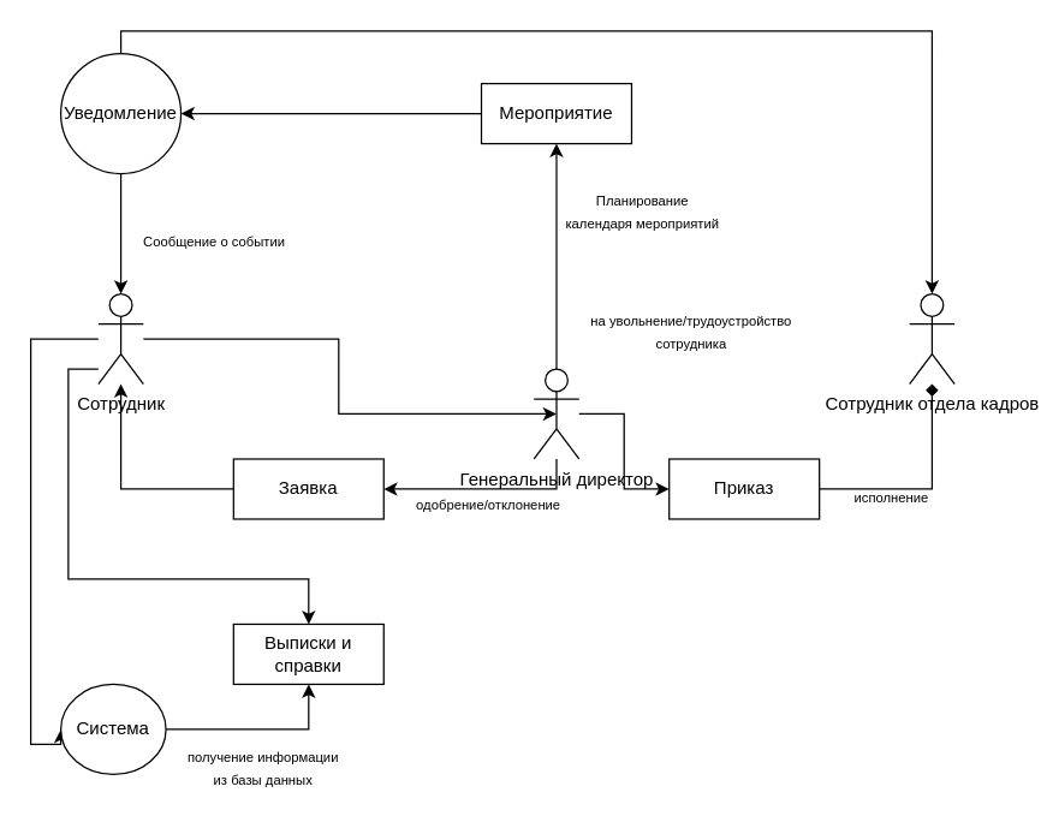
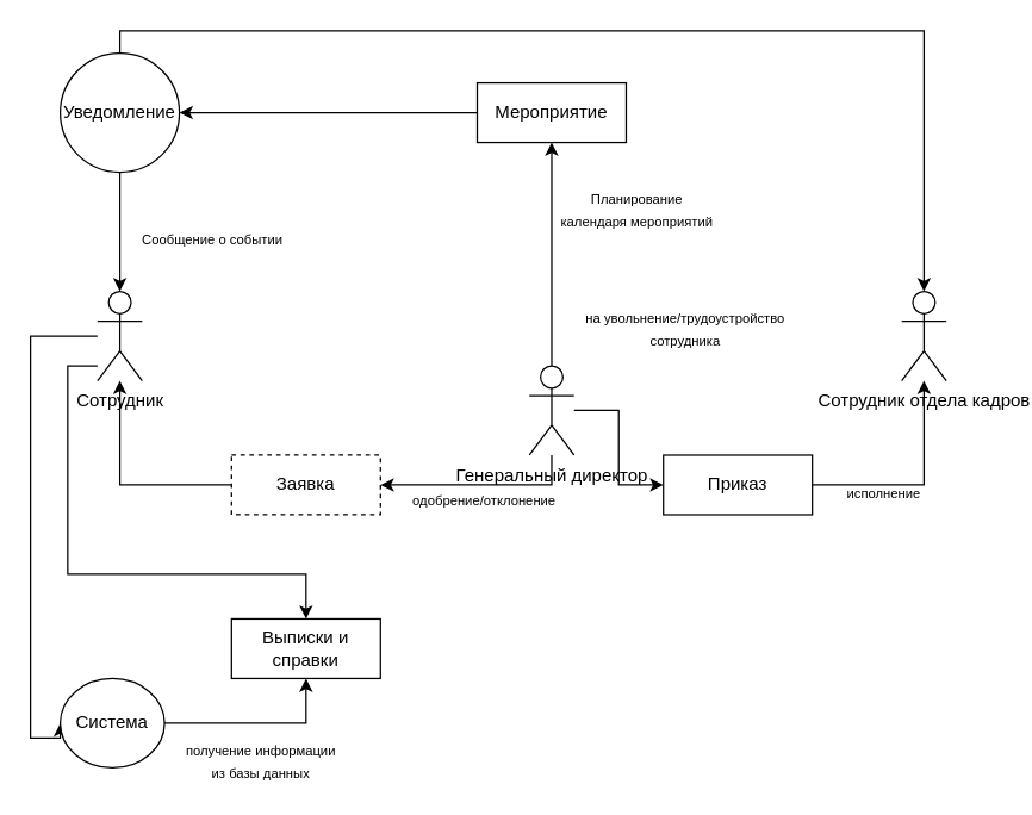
- <mxCell id="12" style="edgeStyle=orthogonalEdgeStyle;rounded=0;orthogonalLoop=1;jettySize=auto;html=1;entryX=0.5;entryY=0.5;entryDx=0;entryDy=0;entryPerimeter=0;" edge="1" parent="1" source="4" target="8"><mxGeometry relative="1" as="geometry" /></mxCell>
- <mxCell id="18" style="edgeStyle=orthogonalEdgeStyle;rounded=0;orthogonalLoop=1;jettySize=auto;html=1;exitX=1;exitY=0.5;exitDx=0;exitDy=0;endArrow=diamond;" edge="1" parent="1" source="19" target="9"><mxGeometry relative="1" as="geometry" /></mxCell>
+ <mxCell id="18" style="edgeStyle=orthogonalEdgeStyle;rounded=0;orthogonalLoop=1;jettySize=auto;html=1;exitX=1;exitY=0.5;exitDx=0;exitDy=0;" edge="1" parent="1" source="19" target="9"><mxGeometry relative="1" as="geometry" /></mxCell>
- <mxCell id="11" value="Заявка" style="rounded=0;whiteSpace=wrap;html=1;" vertex="1" parent="1"><mxGeometry x="155" y="305" width="100" height="40" as="geometry" /></mxCell>
+ <mxCell id="11" value="Заявка" style="rounded=0;whiteSpace=wrap;html=1;dashed=1;" vertex="1" parent="1"><mxGeometry x="155" y="305" width="100" height="40" as="geometry" /></mxCell>
